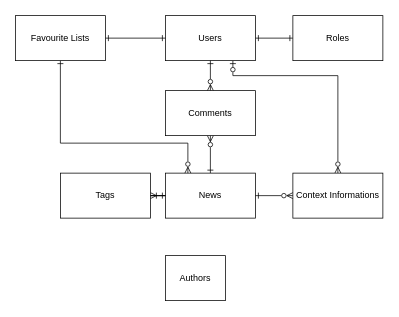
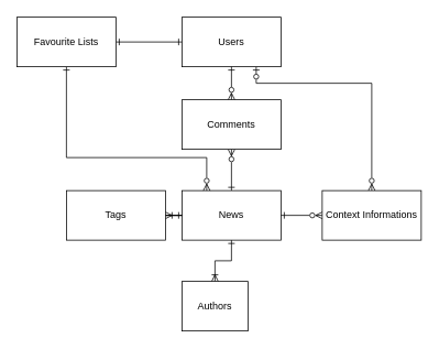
- <mxCell id="2" style="edgeStyle=orthogonalEdgeStyle;rounded=0;orthogonalLoop=1;jettySize=auto;html=1;entryX=0;entryY=0.5;entryDx=0;entryDy=0;endArrow=ERone;endFill=0;startArrow=ERone;startFill=0;" edge="1" parent="1" source="4" target="8"><mxGeometry relative="1" as="geometry" /></mxCell>
- <mxCell id="8" value="Roles" style="rounded=0;whiteSpace=wrap;html=1;" vertex="1" parent="1"><mxGeometry x="390" y="20" width="120" height="60" as="geometry" /></mxCell>
+ <mxCell id="12" style="edgeStyle=orthogonalEdgeStyle;rounded=0;orthogonalLoop=1;jettySize=auto;html=1;entryX=0.5;entryY=1;entryDx=0;entryDy=0;endArrow=ERone;endFill=0;startArrow=ERoneToMany;startFill=0;" edge="1" parent="1" source="13" target="9"><mxGeometry relative="1" as="geometry" /></mxCell>
